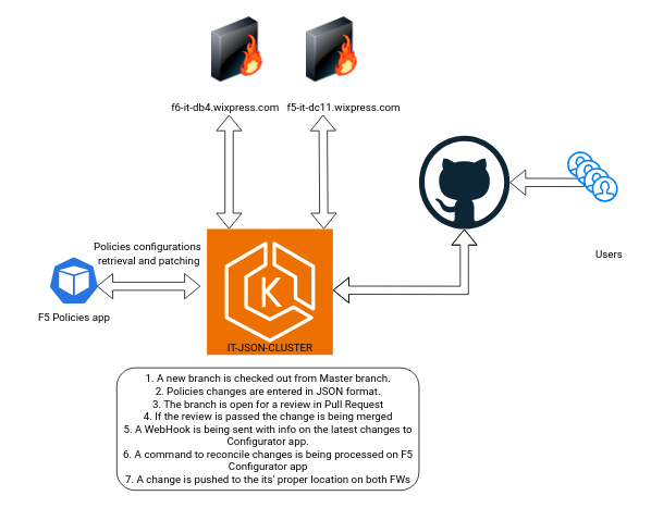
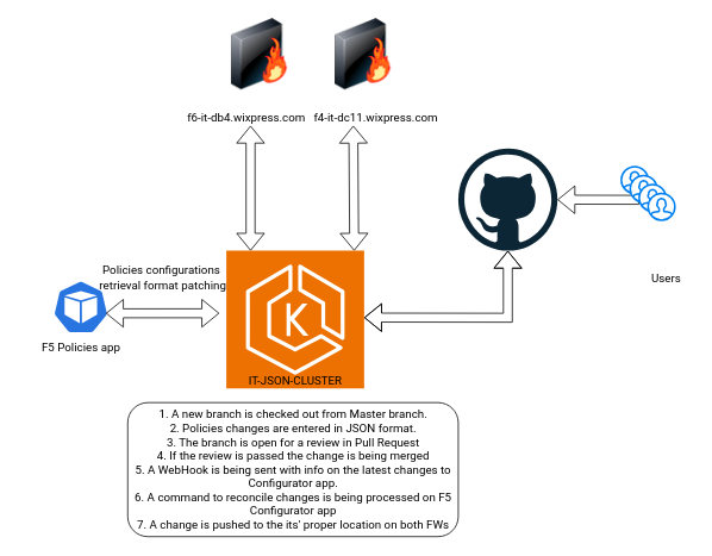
- <mxCell id="5" value="&lt;font style=&quot;font-size: 13px;&quot; face=&quot;Roboto&quot;&gt;f5-it-dc11.wixpress.com&lt;/font&gt;" style="text;html=1;align=center;verticalAlign=middle;resizable=0;points=[];autosize=1;strokeColor=none;fillColor=none;" vertex="1" parent="1"><mxGeometry x="340" y="116" width="160" height="30" as="geometry" /></mxCell>
+ <mxCell id="5" value="&lt;font style=&quot;font-size: 13px;&quot; face=&quot;Roboto&quot;&gt;f4-it-dc11.wixpress.com&lt;/font&gt;" style="text;html=1;align=center;verticalAlign=middle;resizable=0;points=[];autosize=1;strokeColor=none;fillColor=none;" vertex="1" parent="1"><mxGeometry x="340" y="116" width="160" height="30" as="geometry" /></mxCell>
- <mxCell id="14" value="&lt;font style=&quot;font-size: 13px;&quot; face=&quot;Roboto&quot;&gt;Policies configurations&lt;br&gt;&amp;nbsp;retrieval and patching&lt;/font&gt;" style="text;html=1;align=center;verticalAlign=middle;resizable=0;points=[];autosize=1;strokeColor=none;fillColor=none;" vertex="1" parent="1"><mxGeometry x="100" y="290" width="160" height="40" as="geometry" /></mxCell>
+ <mxCell id="14" value="&lt;font style=&quot;font-size: 13px;&quot; face=&quot;Roboto&quot;&gt;Policies configurations&lt;br&gt;&amp;nbsp;retrieval format patching&lt;/font&gt;" style="text;html=1;align=center;verticalAlign=middle;resizable=0;points=[];autosize=1;strokeColor=none;fillColor=none;" vertex="1" parent="1"><mxGeometry x="100" y="290" width="160" height="40" as="geometry" /></mxCell>
